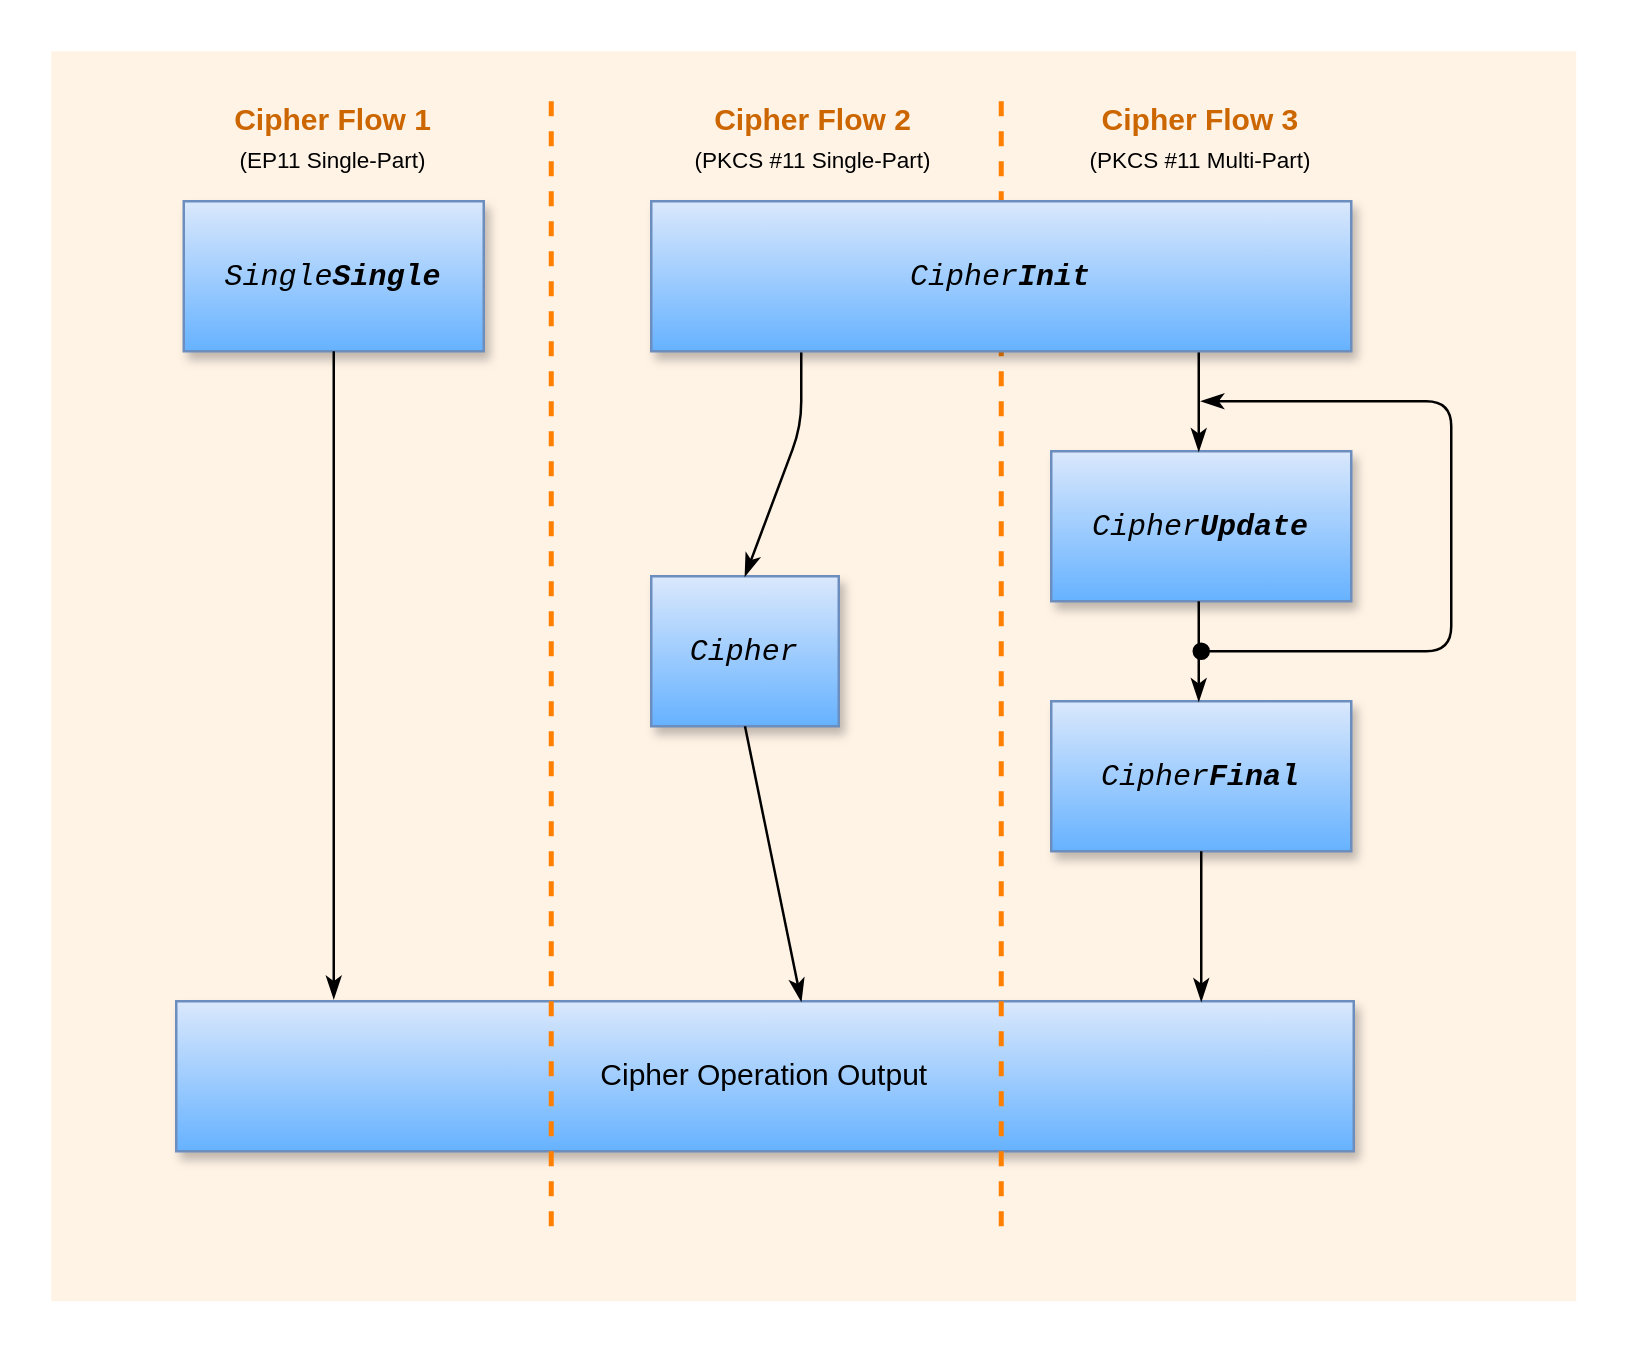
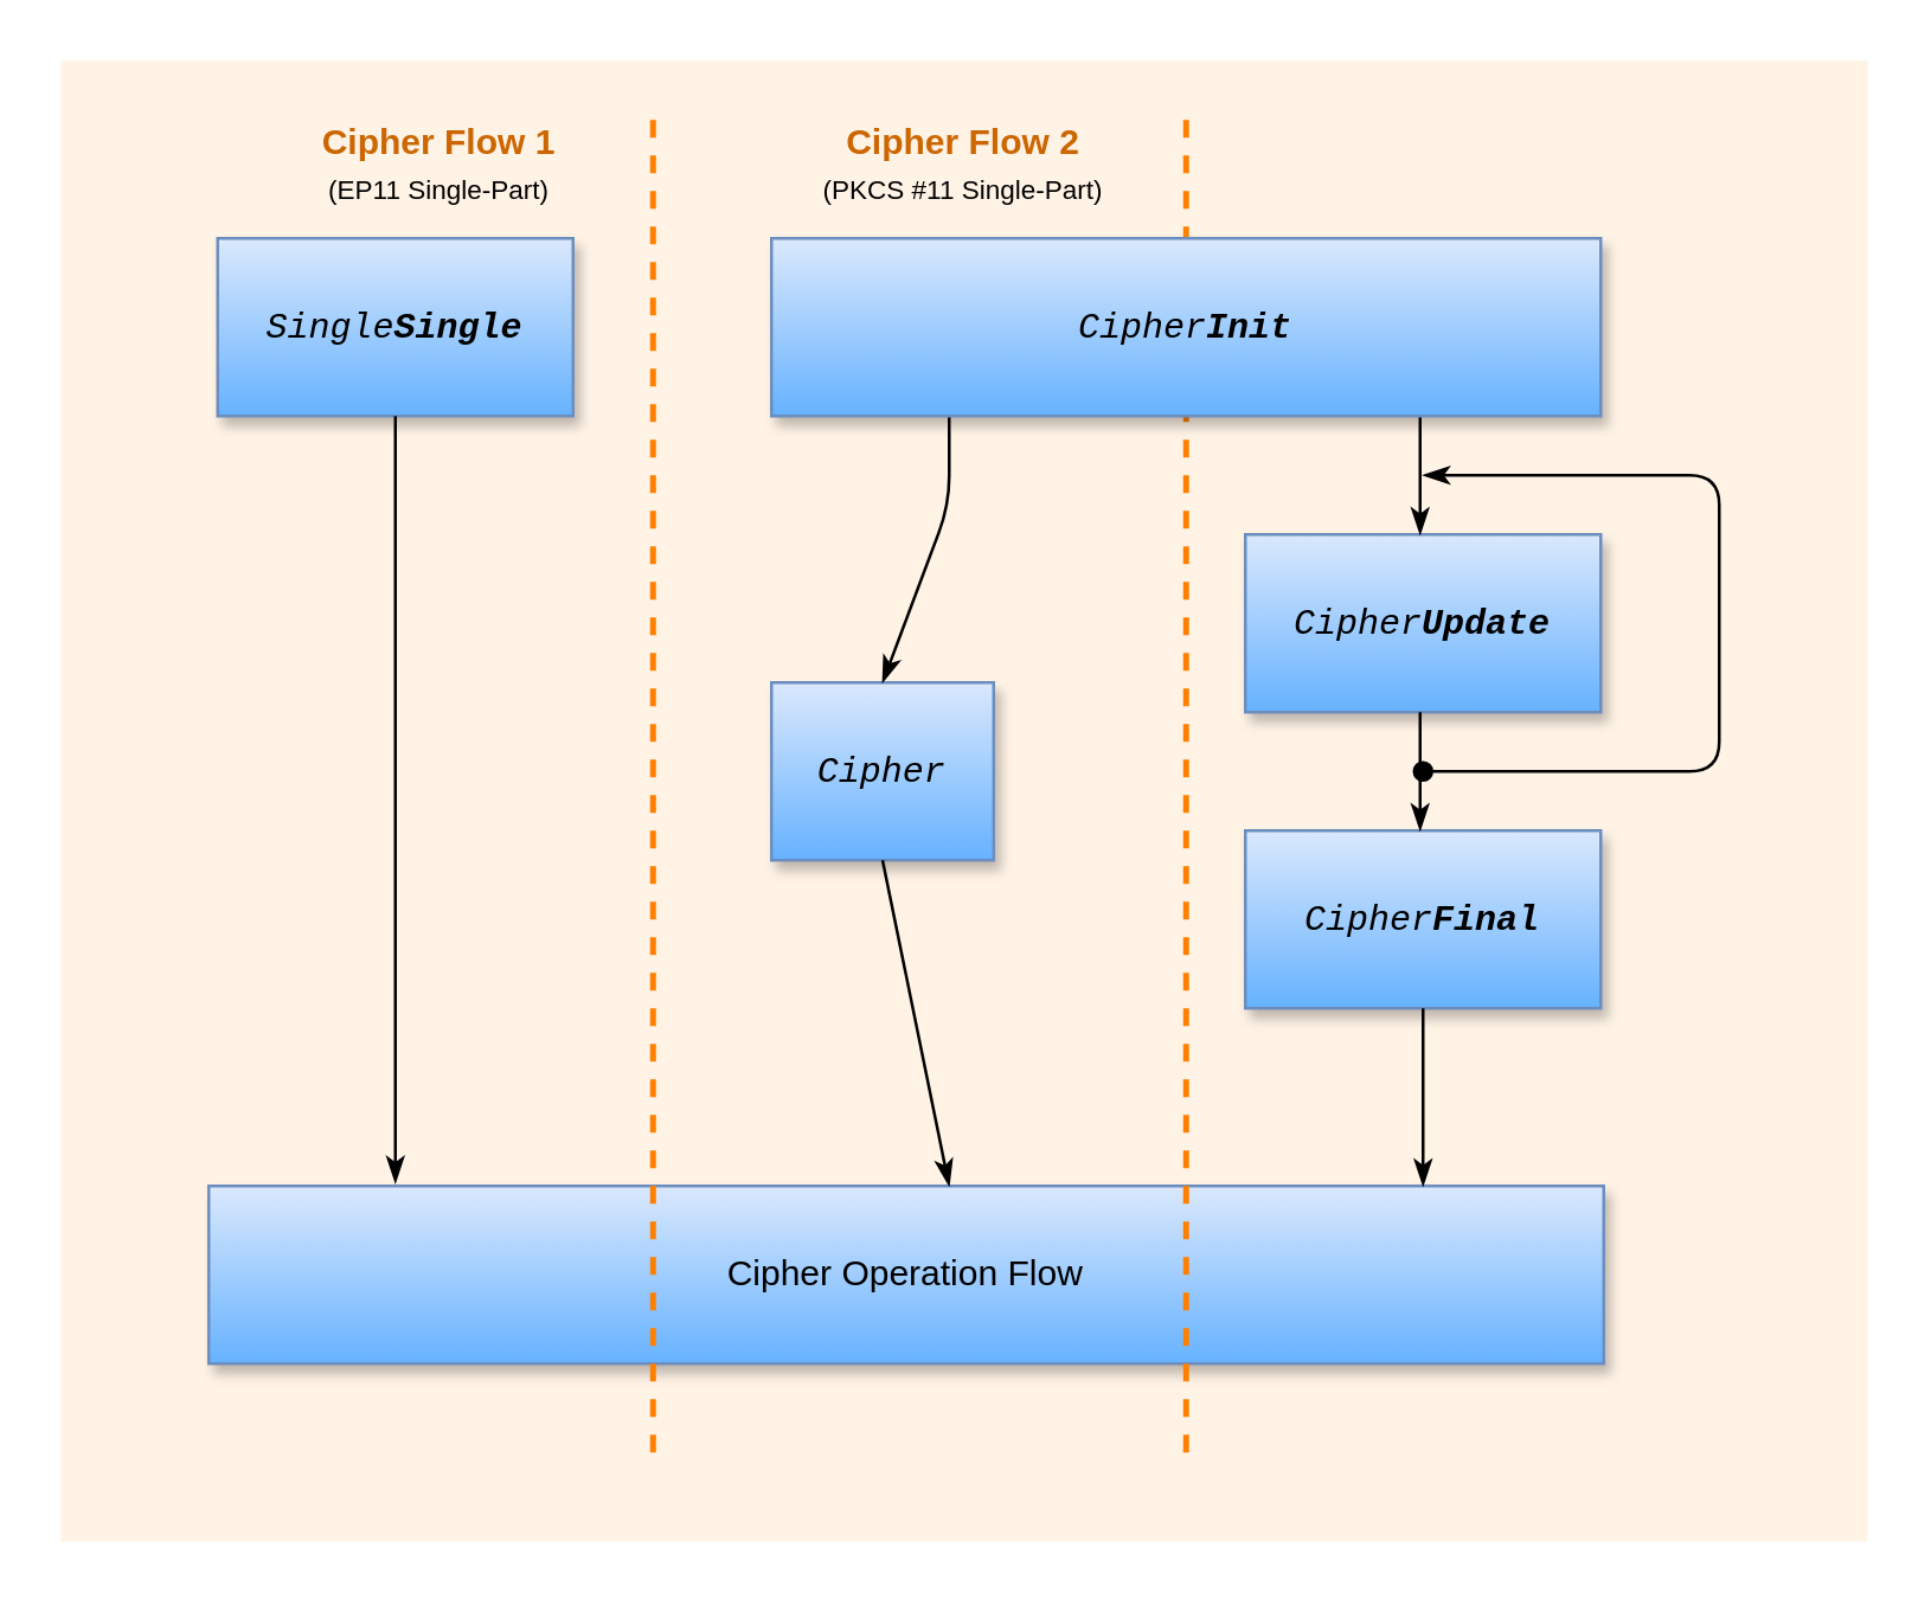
- <mxCell id="18" value="&lt;b style=&quot;color: rgb(204 , 102 , 0)&quot;&gt;&lt;font style=&quot;font-size: 12px&quot;&gt;Cipher Flow 1&lt;/font&gt;&lt;/b&gt;&lt;br&gt;&lt;font style=&quot;font-size: 9px&quot;&gt;(EP11 Single-Part)&lt;/font&gt;&lt;br&gt;" style="text;html=1;strokeColor=none;fillColor=none;align=center;verticalAlign=middle;whiteSpace=wrap;rounded=0;shadow=1;glass=0;" vertex="1" parent="1"><mxGeometry x="72" y="40" width="122" height="30" as="geometry" /></mxCell>
+ <mxCell id="18" value="&lt;b style=&quot;color: rgb(204 , 102 , 0)&quot;&gt;&lt;font style=&quot;font-size: 12px&quot;&gt;Cipher Flow 1&lt;/font&gt;&lt;/b&gt;&lt;br&gt;&lt;font style=&quot;font-size: 9px&quot;&gt;(EP11 Single-Part)&lt;/font&gt;&lt;br&gt;" style="text;html=1;strokeColor=none;fillColor=none;align=center;verticalAlign=middle;whiteSpace=wrap;rounded=0;shadow=1;glass=0;" vertex="1" parent="1"><mxGeometry x="87" y="40" width="122" height="30" as="geometry" /></mxCell>
- <mxCell id="20" value="&lt;b style=&quot;color: rgb(204 , 102 , 0)&quot;&gt;&lt;font style=&quot;font-size: 12px&quot;&gt;Cipher Flow 3&lt;/font&gt;&lt;/b&gt;&lt;br&gt;&lt;font style=&quot;font-size: 9px&quot;&gt;(PKCS #11 Multi-Part)&lt;/font&gt;&lt;br&gt;" style="text;html=1;strokeColor=none;fillColor=none;align=center;verticalAlign=middle;whiteSpace=wrap;rounded=0;shadow=1;glass=0;" vertex="1" parent="1"><mxGeometry x="413" y="40" width="134" height="30" as="geometry" /></mxCell>
- <mxCell id="7" value="&lt;p&gt;Cipher Operation Output&lt;/p&gt;" style="rounded=0;whiteSpace=wrap;html=1;fillColor=#dae8fc;strokeColor=#6c8ebf;gradientColor=#66B2FF;shadow=1;" vertex="1" parent="1"><mxGeometry x="70" y="400" width="471" height="60" as="geometry" /></mxCell>
+ <mxCell id="7" value="&lt;p&gt;Cipher Operation Flow&lt;/p&gt;" style="rounded=0;whiteSpace=wrap;html=1;fillColor=#dae8fc;strokeColor=#6c8ebf;gradientColor=#66B2FF;shadow=1;" vertex="1" parent="1"><mxGeometry x="70" y="400" width="471" height="60" as="geometry" /></mxCell>
